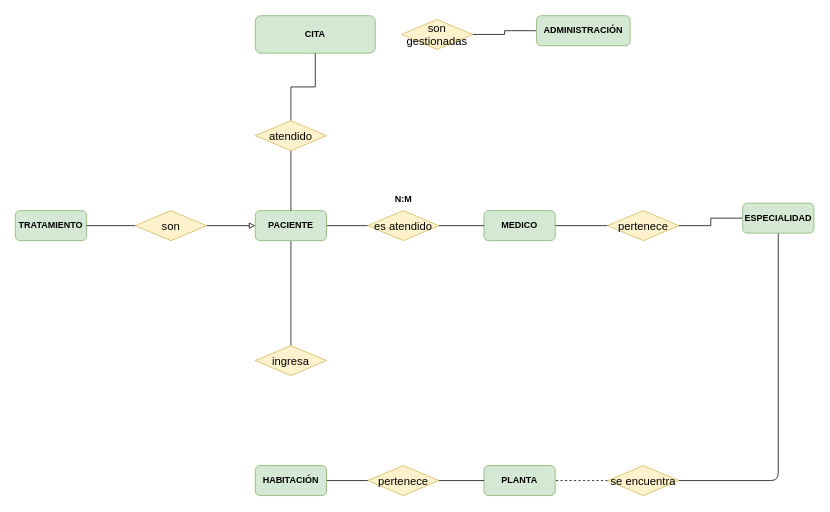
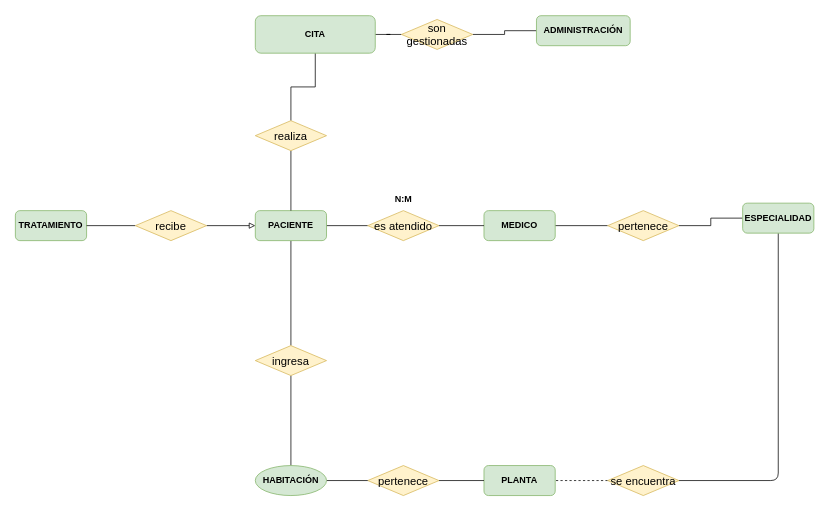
+ <mxCell id="20" style="edgeStyle=orthogonalEdgeStyle;rounded=0;orthogonalLoop=1;jettySize=auto;html=1;entryX=0;entryY=0.5;entryDx=0;entryDy=0;endArrow=none;endFill=0;" edge="1" parent="1" source="21" target="25"><mxGeometry relative="1" as="geometry" /></mxCell>
- <mxCell id="19" value="atendido" style="shape=rhombus;perimeter=rhombusPerimeter;whiteSpace=wrap;html=1;align=center;fillColor=#fff2cc;strokeColor=#d6b656;fontSize=15;" vertex="1" parent="1"><mxGeometry x="340" y="160" width="95" height="40" as="geometry" /></mxCell>
+ <mxCell id="19" value="realiza" style="shape=rhombus;perimeter=rhombusPerimeter;whiteSpace=wrap;html=1;align=center;fillColor=#fff2cc;strokeColor=#d6b656;fontSize=15;" vertex="1" parent="1"><mxGeometry x="340" y="160" width="95" height="40" as="geometry" /></mxCell>
- <mxCell id="29" value="son" style="shape=rhombus;perimeter=rhombusPerimeter;whiteSpace=wrap;html=1;align=center;fillColor=#fff2cc;strokeColor=#d6b656;fontSize=15;" vertex="1" parent="1"><mxGeometry x="180" y="280" width="95" height="40" as="geometry" /></mxCell>
+ <mxCell id="29" value="recibe" style="shape=rhombus;perimeter=rhombusPerimeter;whiteSpace=wrap;html=1;align=center;fillColor=#fff2cc;strokeColor=#d6b656;fontSize=15;" vertex="1" parent="1"><mxGeometry x="180" y="280" width="95" height="40" as="geometry" /></mxCell>
+ <mxCell id="22" style="edgeStyle=orthogonalEdgeStyle;rounded=0;orthogonalLoop=1;jettySize=auto;html=1;entryX=0.5;entryY=0;entryDx=0;entryDy=0;endArrow=none;endFill=0;" edge="1" parent="1" source="23" target="33"><mxGeometry relative="1" as="geometry" /></mxCell>
- <mxCell id="33" value="HABITACIÓN" style="rounded=1;whiteSpace=wrap;html=1;fillColor=#d5e8d4;strokeColor=#82b366;fontStyle=1;align=center;" vertex="1" parent="1"><mxGeometry x="340" y="620" width="95" height="40" as="geometry" /></mxCell>
+ <mxCell id="33" value="HABITACIÓN" style="ellipse;whiteSpace=wrap;html=1;fillColor=#d5e8d4;strokeColor=#82b366;fontStyle=1;align=center;" vertex="1" parent="1"><mxGeometry x="340" y="620" width="95" height="40" as="geometry" /></mxCell>
